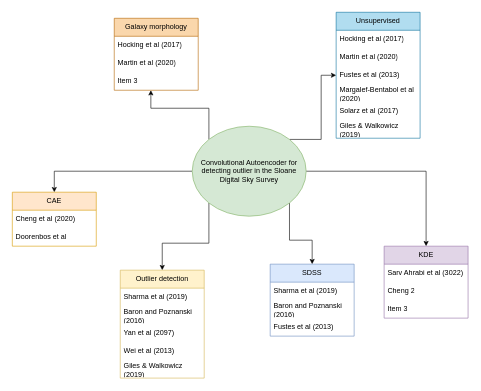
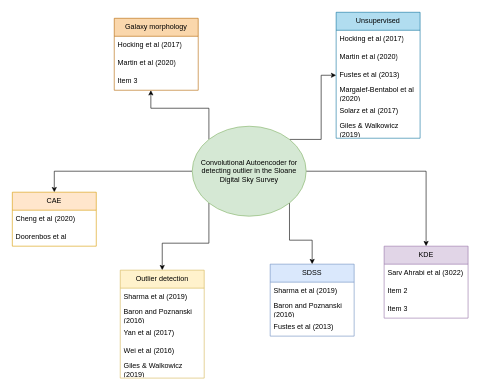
- <mxCell id="24" value="Cheng 2" style="text;strokeColor=none;fillColor=none;align=left;verticalAlign=middle;spacingLeft=4;spacingRight=4;overflow=hidden;points=[[0,0.5],[1,0.5]];portConstraint=eastwest;rotatable=0;whiteSpace=wrap;html=1;" vertex="1" parent="22"><mxGeometry y="60" width="140" height="30" as="geometry" /></mxCell>
+ <mxCell id="24" value="Item 2" style="text;strokeColor=none;fillColor=none;align=left;verticalAlign=middle;spacingLeft=4;spacingRight=4;overflow=hidden;points=[[0,0.5],[1,0.5]];portConstraint=eastwest;rotatable=0;whiteSpace=wrap;html=1;" vertex="1" parent="22"><mxGeometry y="60" width="140" height="30" as="geometry" /></mxCell>
- <mxCell id="15" value="Yan et al (2097)" style="text;strokeColor=none;fillColor=none;align=left;verticalAlign=middle;spacingLeft=4;spacingRight=4;overflow=hidden;points=[[0,0.5],[1,0.5]];portConstraint=eastwest;rotatable=0;whiteSpace=wrap;html=1;" vertex="1" parent="12"><mxGeometry y="90" width="140" height="30" as="geometry" /></mxCell>
+ <mxCell id="15" value="Yan et al (2017)" style="text;strokeColor=none;fillColor=none;align=left;verticalAlign=middle;spacingLeft=4;spacingRight=4;overflow=hidden;points=[[0,0.5],[1,0.5]];portConstraint=eastwest;rotatable=0;whiteSpace=wrap;html=1;" vertex="1" parent="12"><mxGeometry y="90" width="140" height="30" as="geometry" /></mxCell>
- <mxCell id="16" value="Wei et al (2013)" style="text;strokeColor=none;fillColor=none;align=left;verticalAlign=middle;spacingLeft=4;spacingRight=4;overflow=hidden;points=[[0,0.5],[1,0.5]];portConstraint=eastwest;rotatable=0;whiteSpace=wrap;html=1;" vertex="1" parent="12"><mxGeometry y="120" width="140" height="30" as="geometry" /></mxCell>
+ <mxCell id="16" value="Wei et al (2016)" style="text;strokeColor=none;fillColor=none;align=left;verticalAlign=middle;spacingLeft=4;spacingRight=4;overflow=hidden;points=[[0,0.5],[1,0.5]];portConstraint=eastwest;rotatable=0;whiteSpace=wrap;html=1;" vertex="1" parent="12"><mxGeometry y="120" width="140" height="30" as="geometry" /></mxCell>
